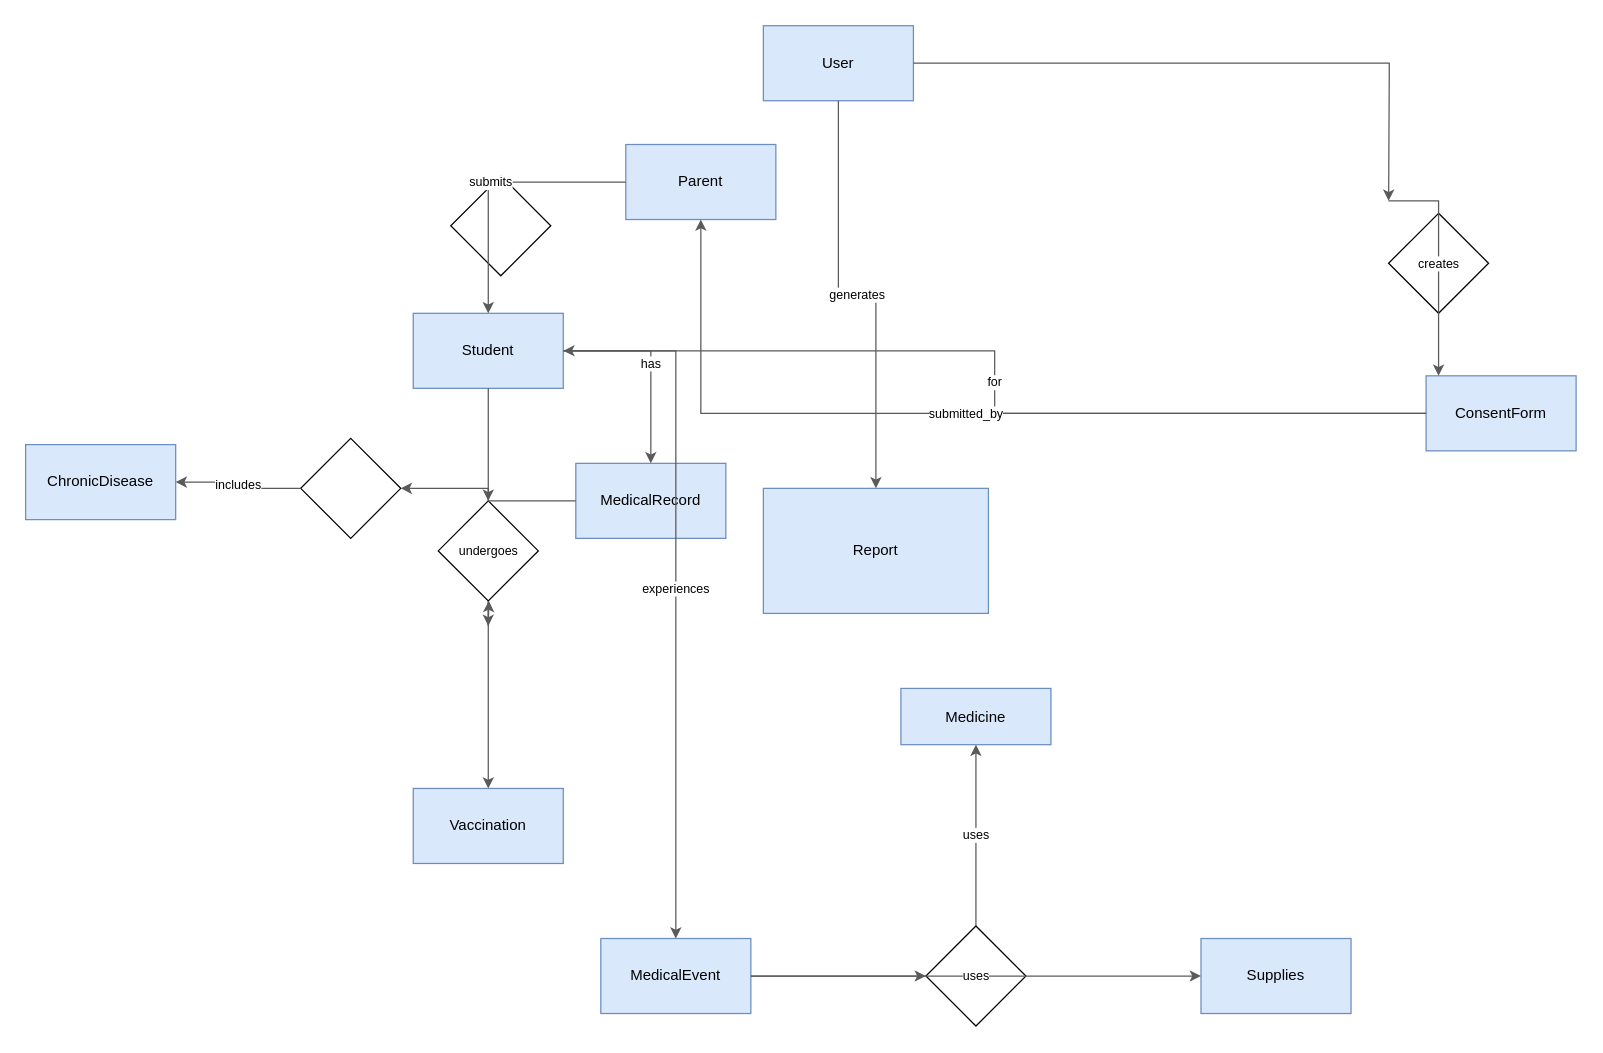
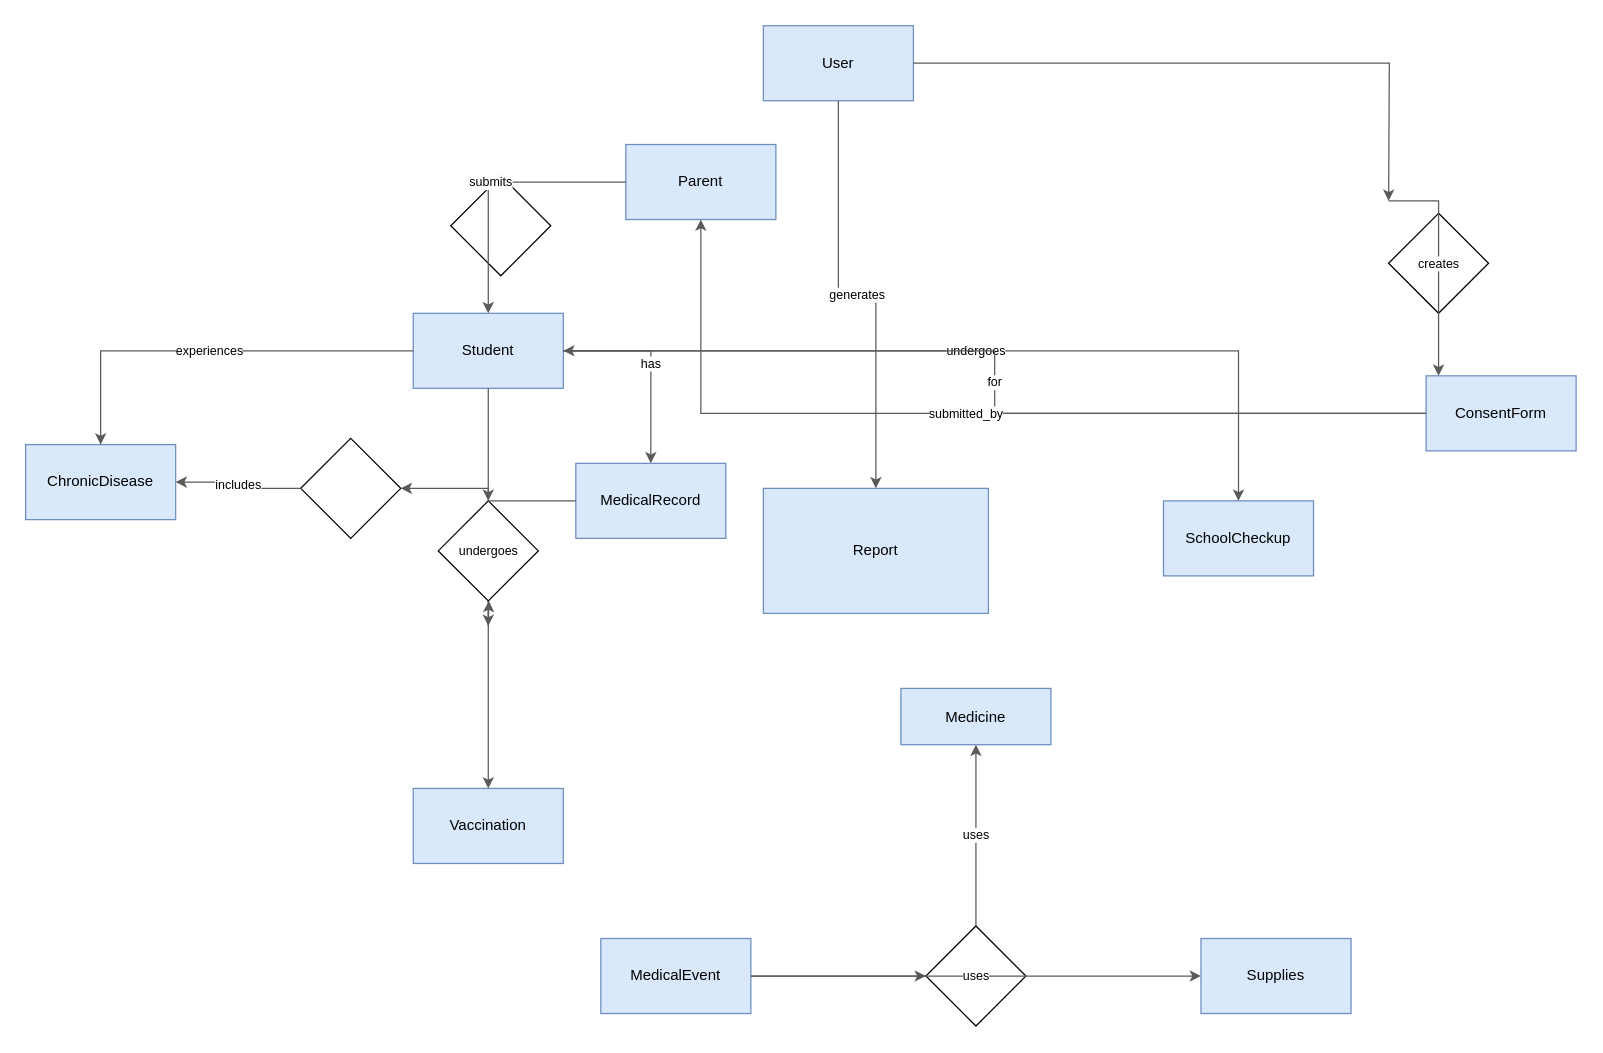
+ <mxCell id="26" value="undergoes" style="edgeStyle=orthogonalEdgeStyle;rounded=0;orthogonalLoop=1;jettySize=auto;html=1;endArrow=classic;endFill=1;strokeColor=#5A5A5A;fontSize=10;" edge="1" parent="1" source="8" target="16"><mxGeometry relative="1" as="geometry" /></mxCell>
+ <mxCell id="16" value="SchoolCheckup" style="shape=rectangle;whiteSpace=wrap;html=1;rounded=0;fillColor=#dae8fc;strokeColor=#6c8ebf;fontSize=12;" vertex="1" parent="1"><mxGeometry x="930" y="400" width="120" height="60" as="geometry" /></mxCell>
- <mxCell id="23" value="experiences" style="edgeStyle=orthogonalEdgeStyle;rounded=0;orthogonalLoop=1;jettySize=auto;html=1;endArrow=classic;endFill=1;strokeColor=#5A5A5A;fontSize=10;" edge="1" parent="1" source="8" target="12"><mxGeometry relative="1" as="geometry" /></mxCell>
+ <mxCell id="23" value="experiences" style="edgeStyle=orthogonalEdgeStyle;rounded=0;orthogonalLoop=1;jettySize=auto;html=1;endArrow=classic;endFill=1;strokeColor=#5A5A5A;fontSize=10;" edge="1" parent="1" source="8" target="10"><mxGeometry relative="1" as="geometry" /></mxCell>
